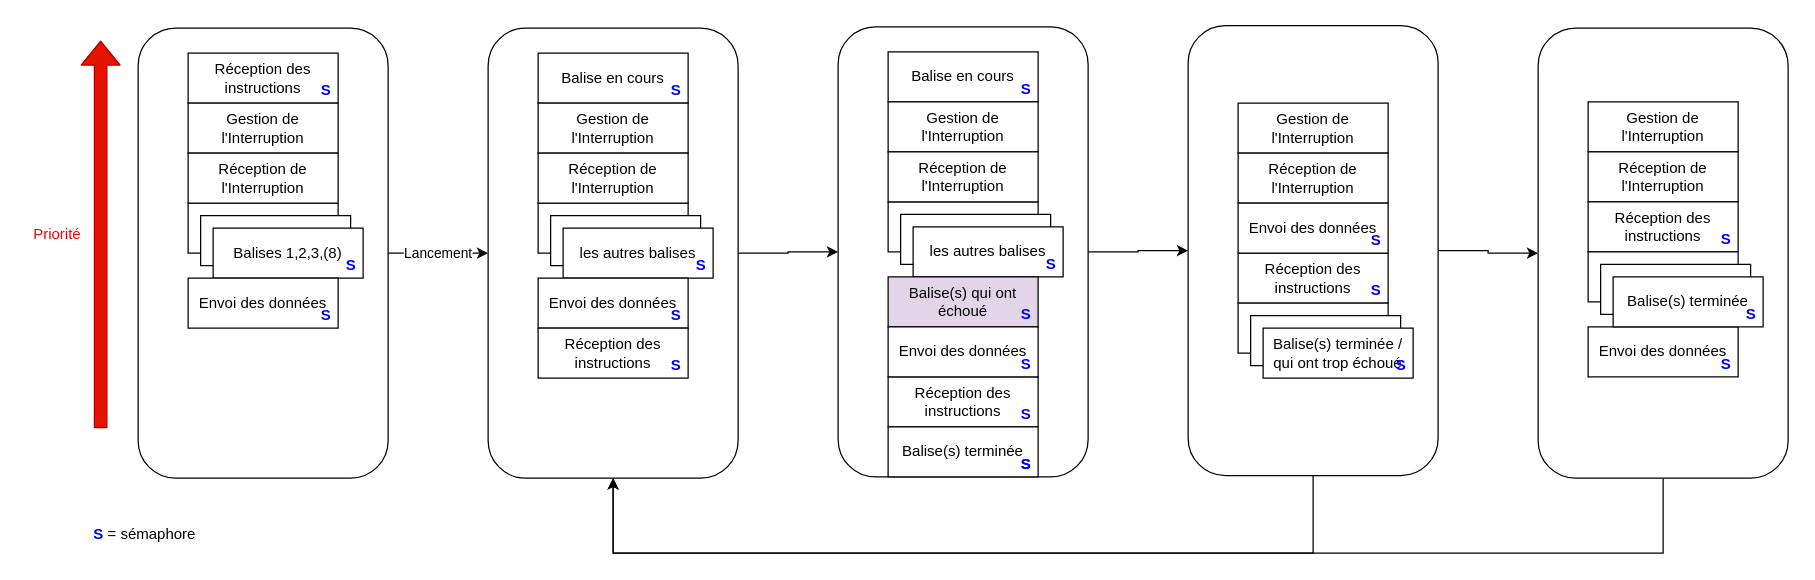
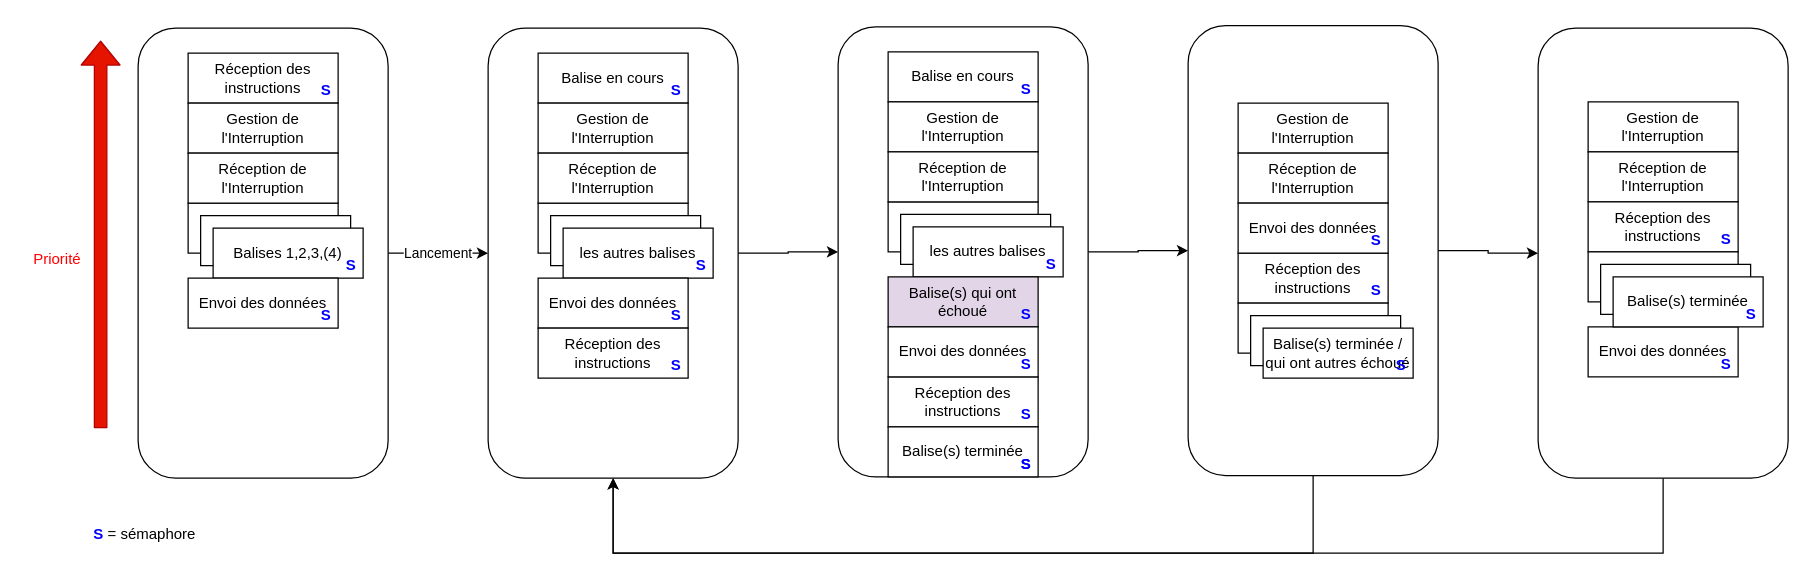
- <mxCell id="6" value="Priorité" style="text;html=1;align=center;verticalAlign=middle;resizable=0;points=[];autosize=1;fontColor=#FF0000;" vertex="1" parent="1"><mxGeometry x="20" y="177" width="50" height="20" as="geometry" /></mxCell>
+ <mxCell id="6" value="Priorité" style="text;html=1;align=center;verticalAlign=middle;resizable=0;points=[];autosize=1;fontColor=#FF0000;" vertex="1" parent="1"><mxGeometry x="20" y="197" width="50" height="20" as="geometry" /></mxCell>
- <mxCell id="11" value="Balises 1,2,3,(8)" style="rounded=0;whiteSpace=wrap;html=1;" vertex="1" parent="1"><mxGeometry x="170" y="182" width="120" height="40" as="geometry" /></mxCell>
+ <mxCell id="11" value="Balises 1,2,3,(4)" style="rounded=0;whiteSpace=wrap;html=1;" vertex="1" parent="1"><mxGeometry x="170" y="182" width="120" height="40" as="geometry" /></mxCell>
- <mxCell id="60" value="Balise(s) terminée / qui ont trop échoué" style="rounded=0;whiteSpace=wrap;html=1;" vertex="1" parent="1"><mxGeometry x="1010" y="262" width="120" height="40" as="geometry" /></mxCell>
+ <mxCell id="60" value="Balise(s) terminée / qui ont autres échoué" style="rounded=0;whiteSpace=wrap;html=1;" vertex="1" parent="1"><mxGeometry x="1010" y="262" width="120" height="40" as="geometry" /></mxCell>
